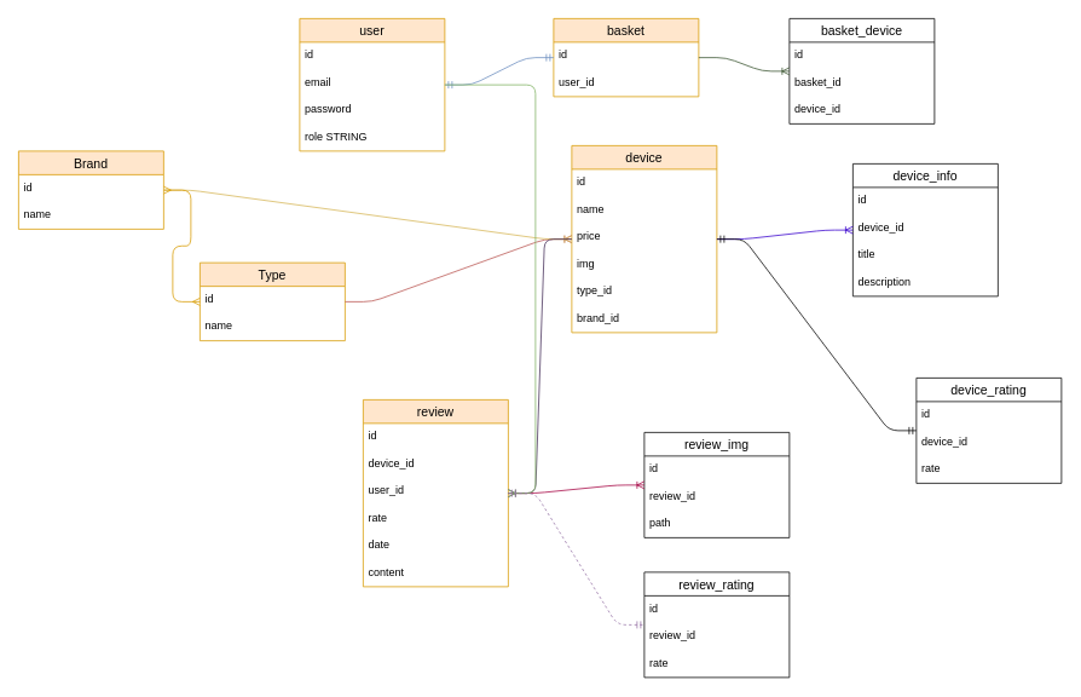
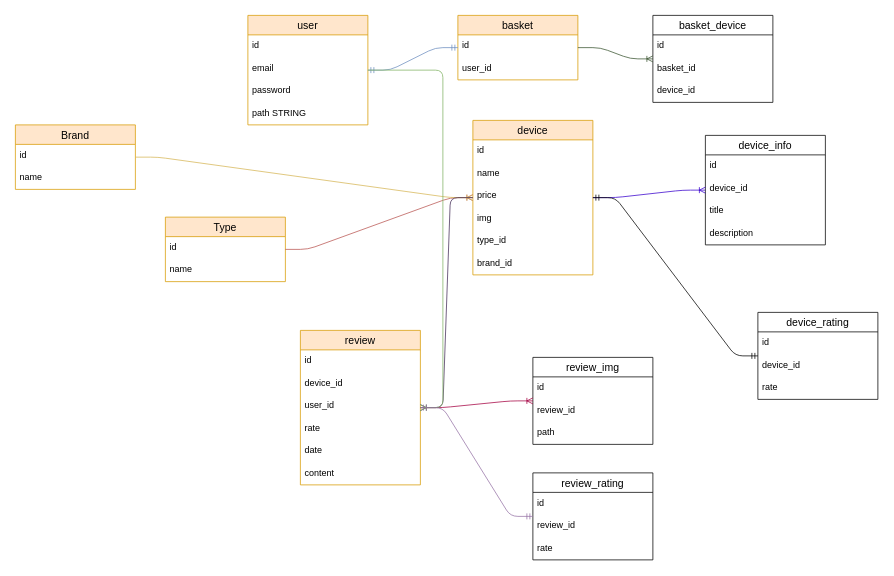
- <mxCell id="6" value="role STRING&#10;" style="text;strokeColor=none;fillColor=none;spacingLeft=4;spacingRight=4;overflow=hidden;rotatable=0;points=[[0,0.5],[1,0.5]];portConstraint=eastwest;fontSize=12;" vertex="1" parent="2"><mxGeometry y="116" width="160" height="30" as="geometry" /></mxCell>
+ <mxCell id="6" value="path STRING&#10;" style="text;strokeColor=none;fillColor=none;spacingLeft=4;spacingRight=4;overflow=hidden;rotatable=0;points=[[0,0.5],[1,0.5]];portConstraint=eastwest;fontSize=12;" vertex="1" parent="2"><mxGeometry y="116" width="160" height="30" as="geometry" /></mxCell>
- <mxCell id="26" value="" style="edgeStyle=entityRelationEdgeStyle;fontSize=12;html=1;endArrow=ERmany;startArrow=ERmany;fillColor=#ffe6cc;strokeColor=#d79b00;" edge="1" parent="1" source="21" target="18"><mxGeometry width="100" height="100" relative="1" as="geometry"><mxPoint x="700" y="320" as="sourcePoint" /><mxPoint x="800" y="220" as="targetPoint" /></mxGeometry></mxCell>
- <mxCell id="61" value="" style="edgeStyle=entityRelationEdgeStyle;fontSize=12;html=1;endArrow=ERmandOne;startArrow=ERmandOne;fillColor=#e1d5e7;strokeColor=#9673a6;dashed=1;" edge="1" parent="1" source="38" target="56"><mxGeometry width="100" height="100" relative="1" as="geometry"><mxPoint x="830" y="480" as="sourcePoint" /><mxPoint x="930" y="380" as="targetPoint" /></mxGeometry></mxCell>
+ <mxCell id="61" value="" style="edgeStyle=entityRelationEdgeStyle;fontSize=12;html=1;endArrow=ERmandOne;startArrow=ERmandOne;fillColor=#e1d5e7;strokeColor=#9673a6;" edge="1" parent="1" source="38" target="56"><mxGeometry width="100" height="100" relative="1" as="geometry"><mxPoint x="830" y="480" as="sourcePoint" /><mxPoint x="930" y="380" as="targetPoint" /></mxGeometry></mxCell>
